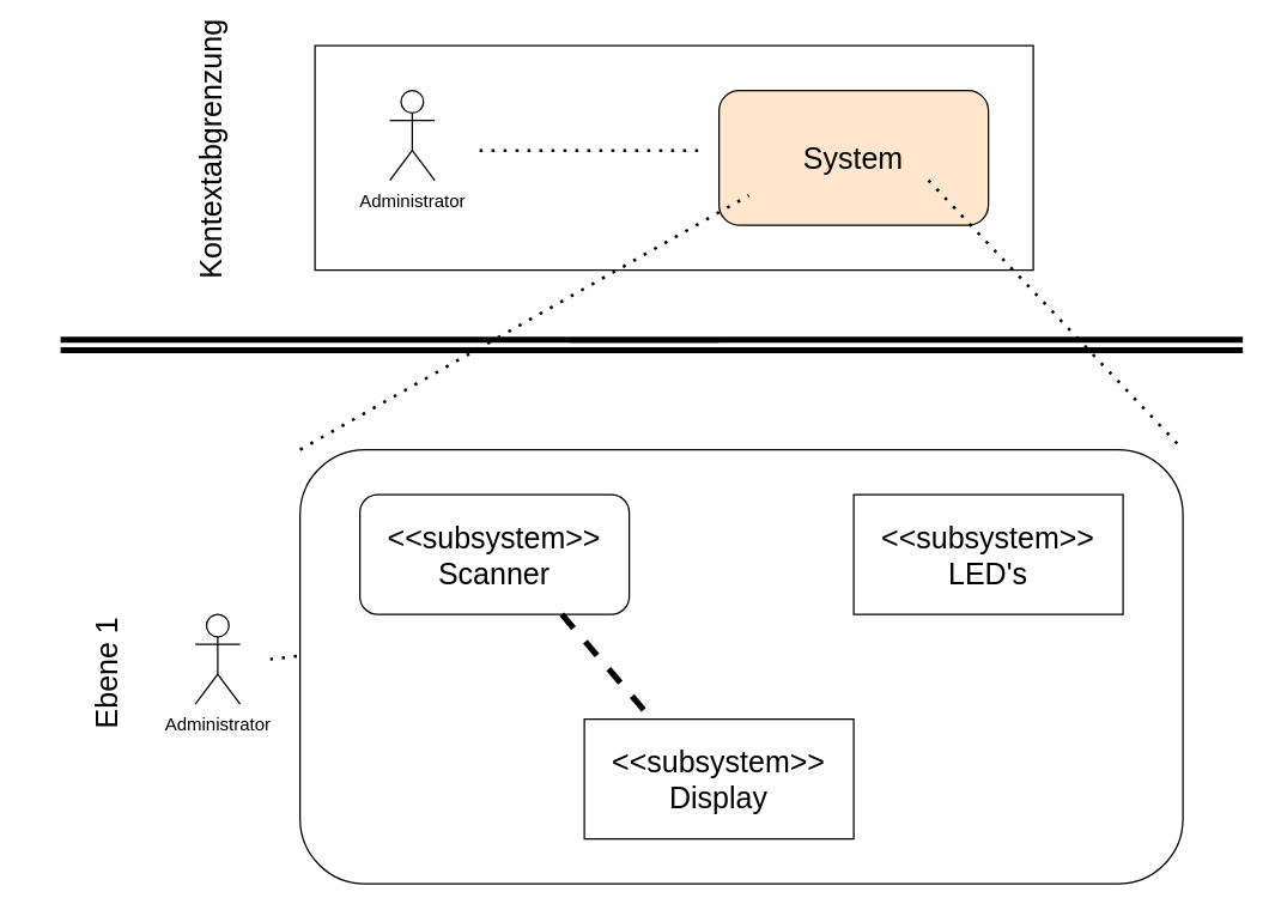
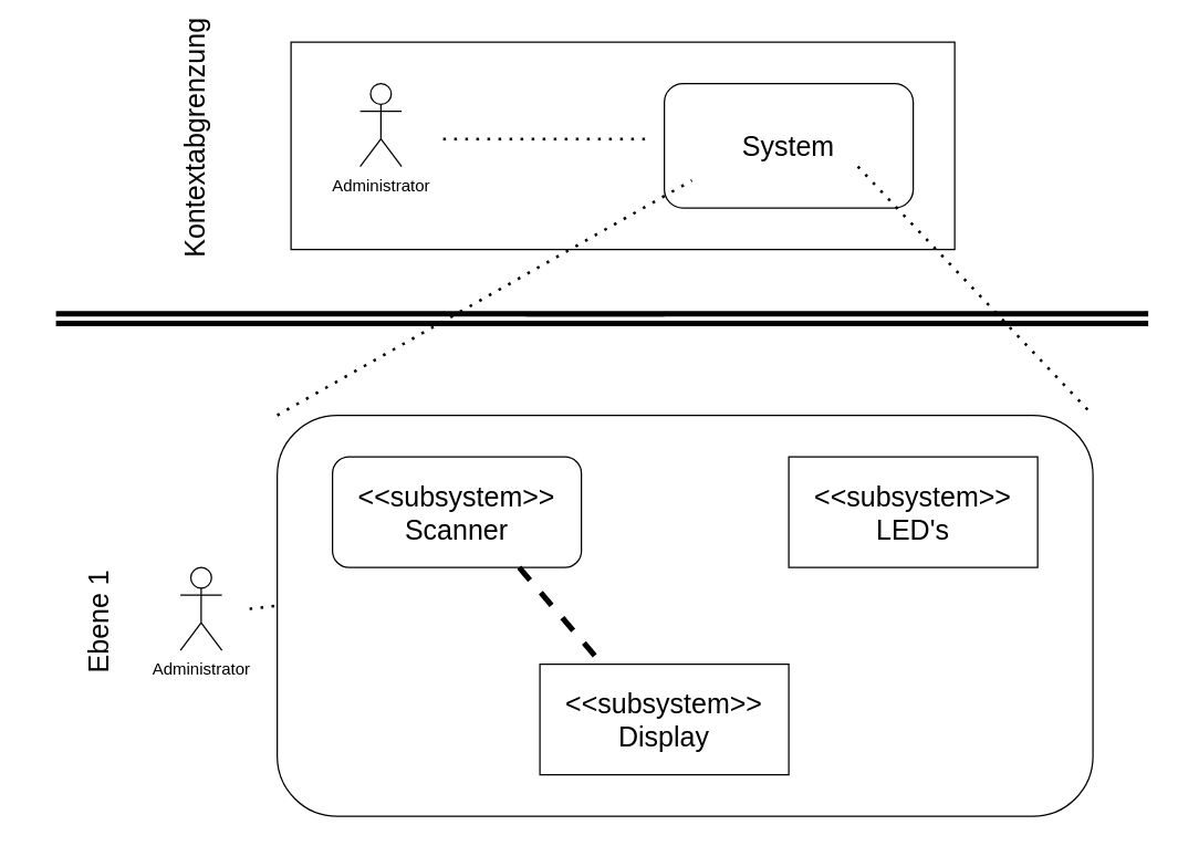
- <mxCell id="4" value="&lt;font style=&quot;font-size: 20px;&quot;&gt;System&lt;/font&gt;" style="rounded=1;whiteSpace=wrap;html=1;fillColor=#ffe6cc;" vertex="1" parent="1"><mxGeometry x="480" y="50" width="180" height="90" as="geometry" /></mxCell>
+ <mxCell id="4" value="&lt;font style=&quot;font-size: 20px;&quot;&gt;System&lt;/font&gt;" style="rounded=1;whiteSpace=wrap;html=1;" vertex="1" parent="1"><mxGeometry x="480" y="50" width="180" height="90" as="geometry" /></mxCell>
